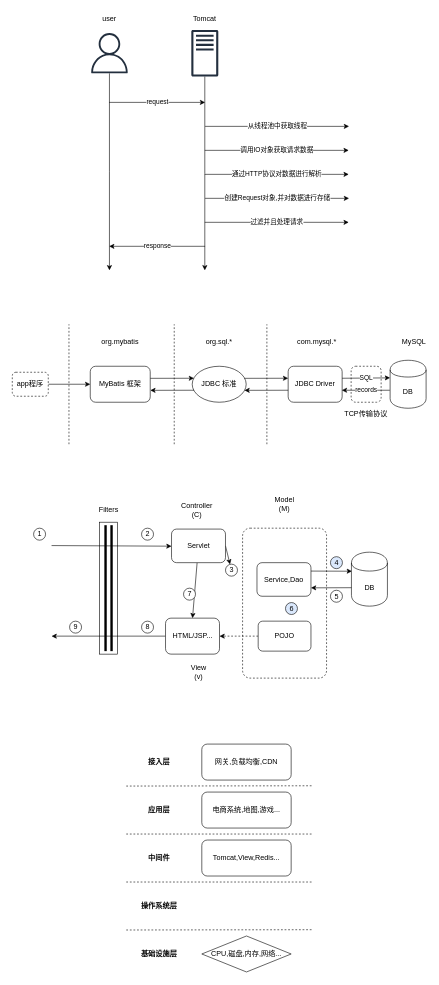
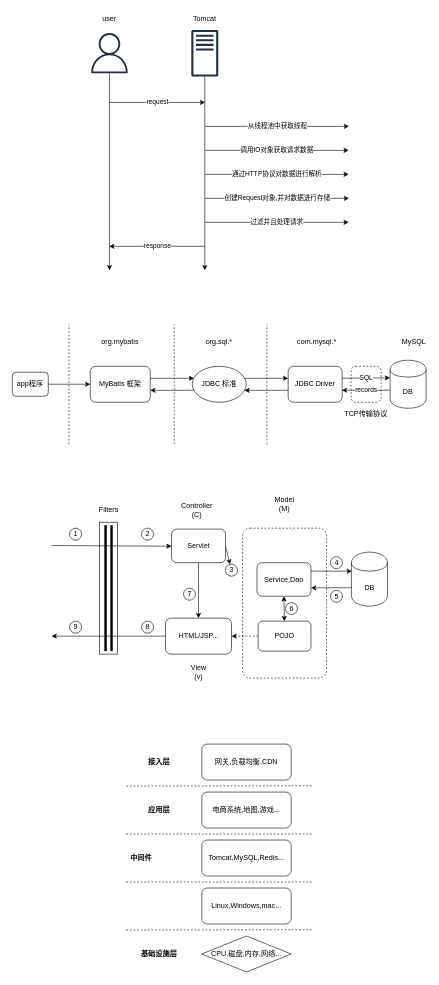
- <mxCell id="30" value="app程序" style="rounded=1;whiteSpace=wrap;html=1;dashed=1;" parent="1" vertex="1"><mxGeometry x="20" y="620" width="60" height="40" as="geometry" /></mxCell>
+ <mxCell id="30" value="app程序" style="rounded=1;whiteSpace=wrap;html=1;" parent="1" vertex="1"><mxGeometry x="20" y="620" width="60" height="40" as="geometry" /></mxCell>
- <mxCell id="57" value="1" style="ellipse;whiteSpace=wrap;html=1;aspect=fixed;" parent="1" vertex="1"><mxGeometry x="55.5" y="880" width="20" height="20" as="geometry" /></mxCell>
+ <mxCell id="57" value="1" style="ellipse;whiteSpace=wrap;html=1;aspect=fixed;" parent="1" vertex="1"><mxGeometry x="115.5" y="880" width="20" height="20" as="geometry" /></mxCell>
- <mxCell id="60" value="4" style="ellipse;whiteSpace=wrap;html=1;aspect=fixed;fillColor=#dae8fc;" parent="1" vertex="1"><mxGeometry x="550.5" y="927.5" width="20" height="20" as="geometry" /></mxCell>
+ <mxCell id="60" value="4" style="ellipse;whiteSpace=wrap;html=1;aspect=fixed;" parent="1" vertex="1"><mxGeometry x="550.5" y="927.5" width="20" height="20" as="geometry" /></mxCell>
- <mxCell id="62" value="6" style="ellipse;whiteSpace=wrap;html=1;aspect=fixed;fillColor=#dae8fc;" parent="1" vertex="1"><mxGeometry x="475.5" y="1004" width="20" height="20" as="geometry" /></mxCell>
+ <mxCell id="62" value="6" style="ellipse;whiteSpace=wrap;html=1;aspect=fixed;" parent="1" vertex="1"><mxGeometry x="475.5" y="1004" width="20" height="20" as="geometry" /></mxCell>
+ <mxCell id="49" style="edgeStyle=none;rounded=0;orthogonalLoop=1;jettySize=auto;html=1;entryX=0.5;entryY=1;entryDx=0;entryDy=0;startArrow=classic;startFill=1;endArrow=classic;endFill=1;strokeWidth=1;" parent="1" source="51" target="46" edge="1"><mxGeometry relative="1" as="geometry" /></mxCell>
- <mxCell id="53" value="HTML/JSP..." style="rounded=1;whiteSpace=wrap;html=1;" parent="1" vertex="1"><mxGeometry x="275.5" y="1030" width="90" height="60" as="geometry" /></mxCell>
+ <mxCell id="53" value="HTML/JSP..." style="rounded=1;whiteSpace=wrap;html=1;" parent="1" vertex="1"><mxGeometry x="275.5" y="1030" width="110" height="60" as="geometry" /></mxCell>
- <mxCell id="77" value="中间件" style="text;html=1;strokeColor=none;fillColor=none;align=center;verticalAlign=middle;whiteSpace=wrap;rounded=0;fontStyle=1" parent="1" vertex="1"><mxGeometry x="220" y="1420" width="90" height="20" as="geometry" /></mxCell>
+ <mxCell id="77" value="中间件" style="text;html=1;strokeColor=none;fillColor=none;align=center;verticalAlign=middle;whiteSpace=wrap;rounded=0;fontStyle=1" parent="1" vertex="1"><mxGeometry x="190" y="1420" width="90" height="20" as="geometry" /></mxCell>
- <mxCell id="68" value="Tomcat,View,Redis..." style="rounded=1;whiteSpace=wrap;html=1;" parent="1" vertex="1"><mxGeometry x="336" y="1400" width="149" height="60" as="geometry" /></mxCell>
+ <mxCell id="68" value="Tomcat,MySQL,Redis..." style="rounded=1;whiteSpace=wrap;html=1;" parent="1" vertex="1"><mxGeometry x="336" y="1400" width="149" height="60" as="geometry" /></mxCell>
- <mxCell id="76" value="操作系统层" style="text;html=1;strokeColor=none;fillColor=none;align=center;verticalAlign=middle;whiteSpace=wrap;rounded=0;fontStyle=1" parent="1" vertex="1"><mxGeometry x="220" y="1500" width="90" height="20" as="geometry" /></mxCell>
+ <mxCell id="67" value="Linux,Windows,mac..." style="rounded=1;whiteSpace=wrap;html=1;" parent="1" vertex="1"><mxGeometry x="336" y="1480" width="149" height="60" as="geometry" /></mxCell>
